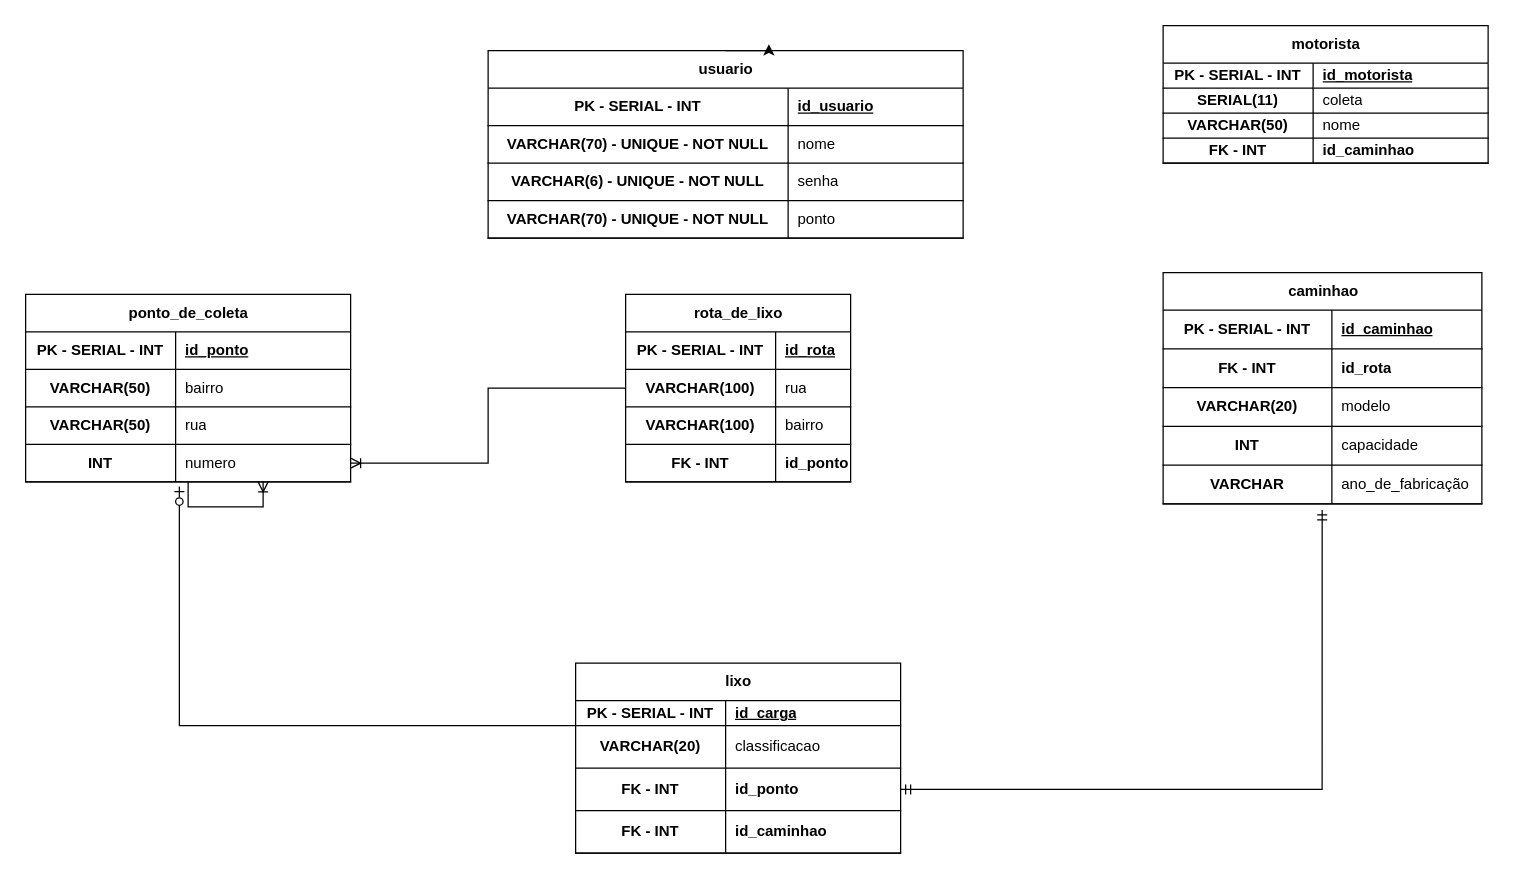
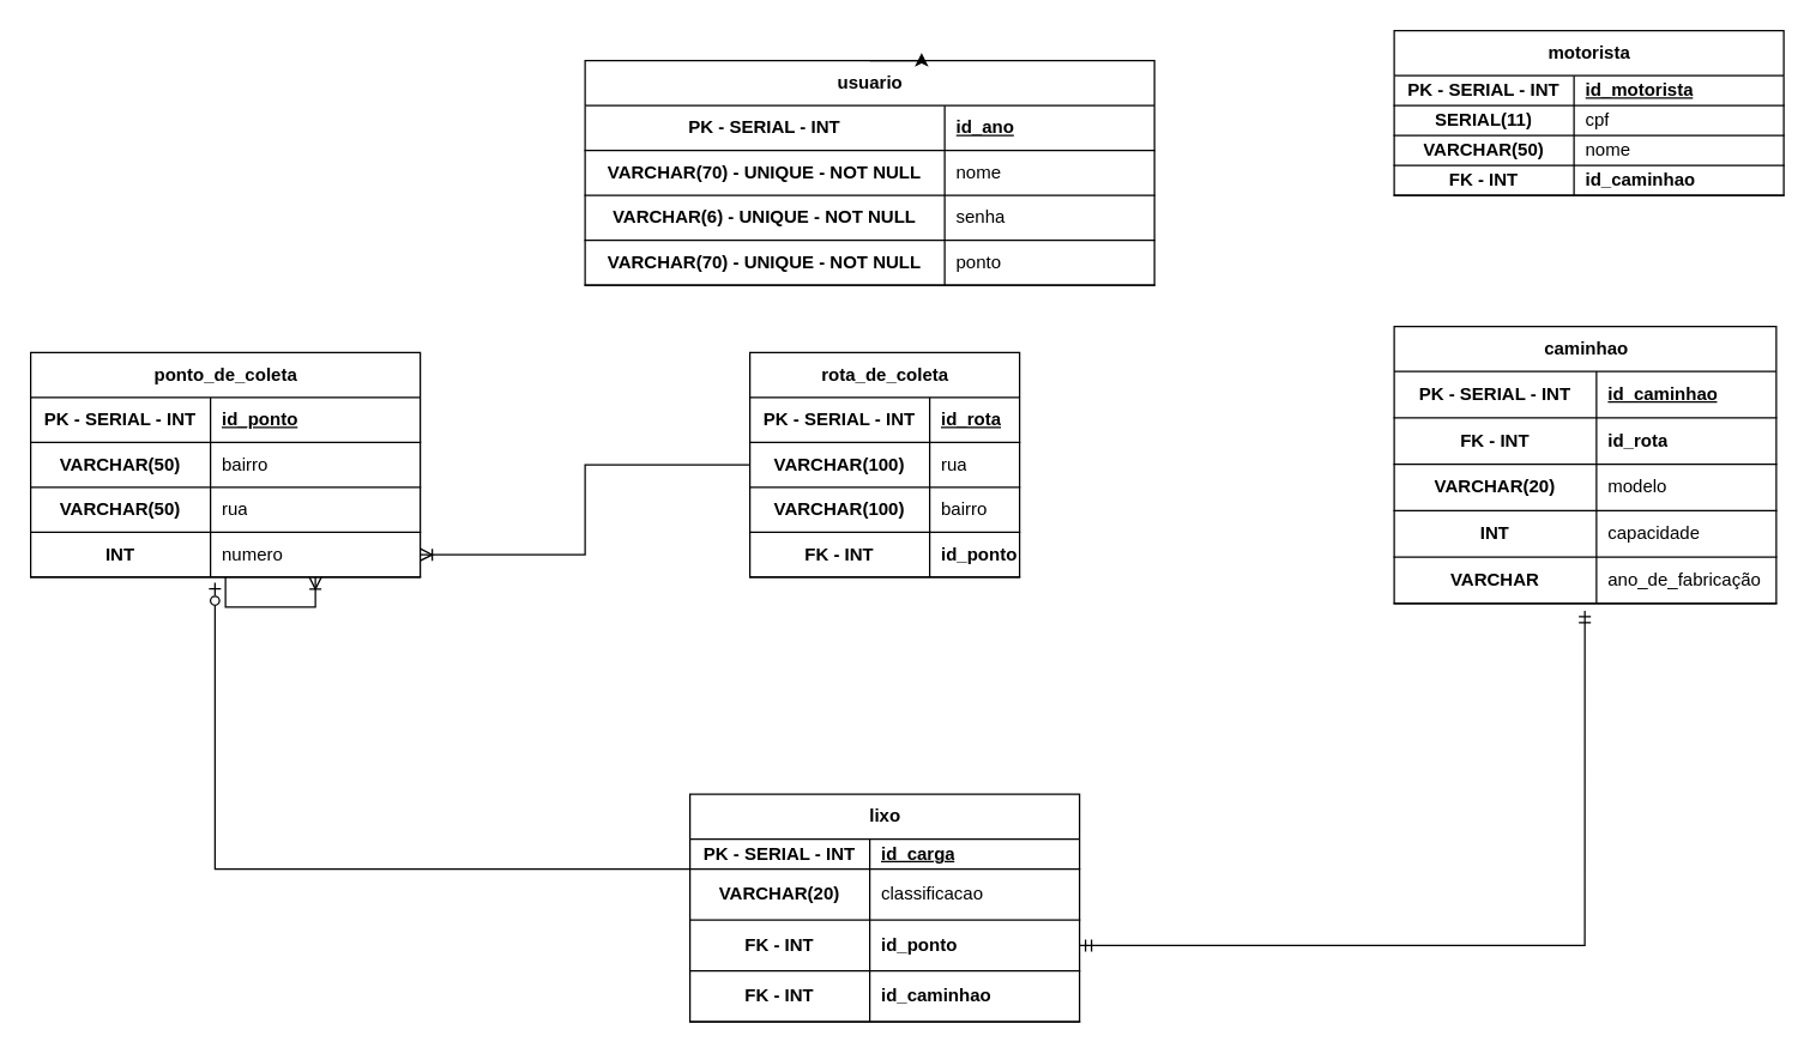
- <mxCell id="49" value="&lt;span style=&quot;font-weight: normal;&quot;&gt;coleta&lt;/span&gt;" style="shape=partialRectangle;connectable=0;fillColor=none;top=0;left=0;bottom=0;right=0;align=left;spacingLeft=6;fontStyle=1;overflow=hidden;whiteSpace=wrap;html=1;" parent="47" vertex="1"><mxGeometry x="120" width="140" height="20" as="geometry"><mxRectangle width="140" height="20" as="alternateBounds" /></mxGeometry></mxCell>
+ <mxCell id="49" value="&lt;span style=&quot;font-weight: normal;&quot;&gt;cpf&lt;/span&gt;" style="shape=partialRectangle;connectable=0;fillColor=none;top=0;left=0;bottom=0;right=0;align=left;spacingLeft=6;fontStyle=1;overflow=hidden;whiteSpace=wrap;html=1;" parent="47" vertex="1"><mxGeometry x="120" width="140" height="20" as="geometry"><mxRectangle width="140" height="20" as="alternateBounds" /></mxGeometry></mxCell>
- <mxCell id="19" value="id_usuario" style="shape=partialRectangle;connectable=0;fillColor=none;top=0;left=0;bottom=0;right=0;align=left;spacingLeft=6;fontStyle=5;overflow=hidden;whiteSpace=wrap;html=1;" parent="17" vertex="1"><mxGeometry x="240" width="140" height="30" as="geometry"><mxRectangle width="140" height="30" as="alternateBounds" /></mxGeometry></mxCell>
+ <mxCell id="19" value="id_ano" style="shape=partialRectangle;connectable=0;fillColor=none;top=0;left=0;bottom=0;right=0;align=left;spacingLeft=6;fontStyle=5;overflow=hidden;whiteSpace=wrap;html=1;" parent="17" vertex="1"><mxGeometry x="240" width="140" height="30" as="geometry"><mxRectangle width="140" height="30" as="alternateBounds" /></mxGeometry></mxCell>
- <mxCell id="57" value="rota_de_lixo" style="shape=table;startSize=30;container=1;collapsible=1;childLayout=tableLayout;fixedRows=1;rowLines=0;fontStyle=1;align=center;resizeLast=1;html=1;" parent="1" vertex="1"><mxGeometry y="235" width="180" height="150" as="geometry" x="500"><mxRectangle x="70" y="280" width="130" height="30" as="alternateBounds" /></mxGeometry></mxCell>
+ <mxCell id="57" value="rota_de_coleta" style="shape=table;startSize=30;container=1;collapsible=1;childLayout=tableLayout;fixedRows=1;rowLines=0;fontStyle=1;align=center;resizeLast=1;html=1;" parent="1" vertex="1"><mxGeometry y="235" width="180" height="150" as="geometry" x="500"><mxRectangle x="70" y="280" width="130" height="30" as="alternateBounds" /></mxGeometry></mxCell>
